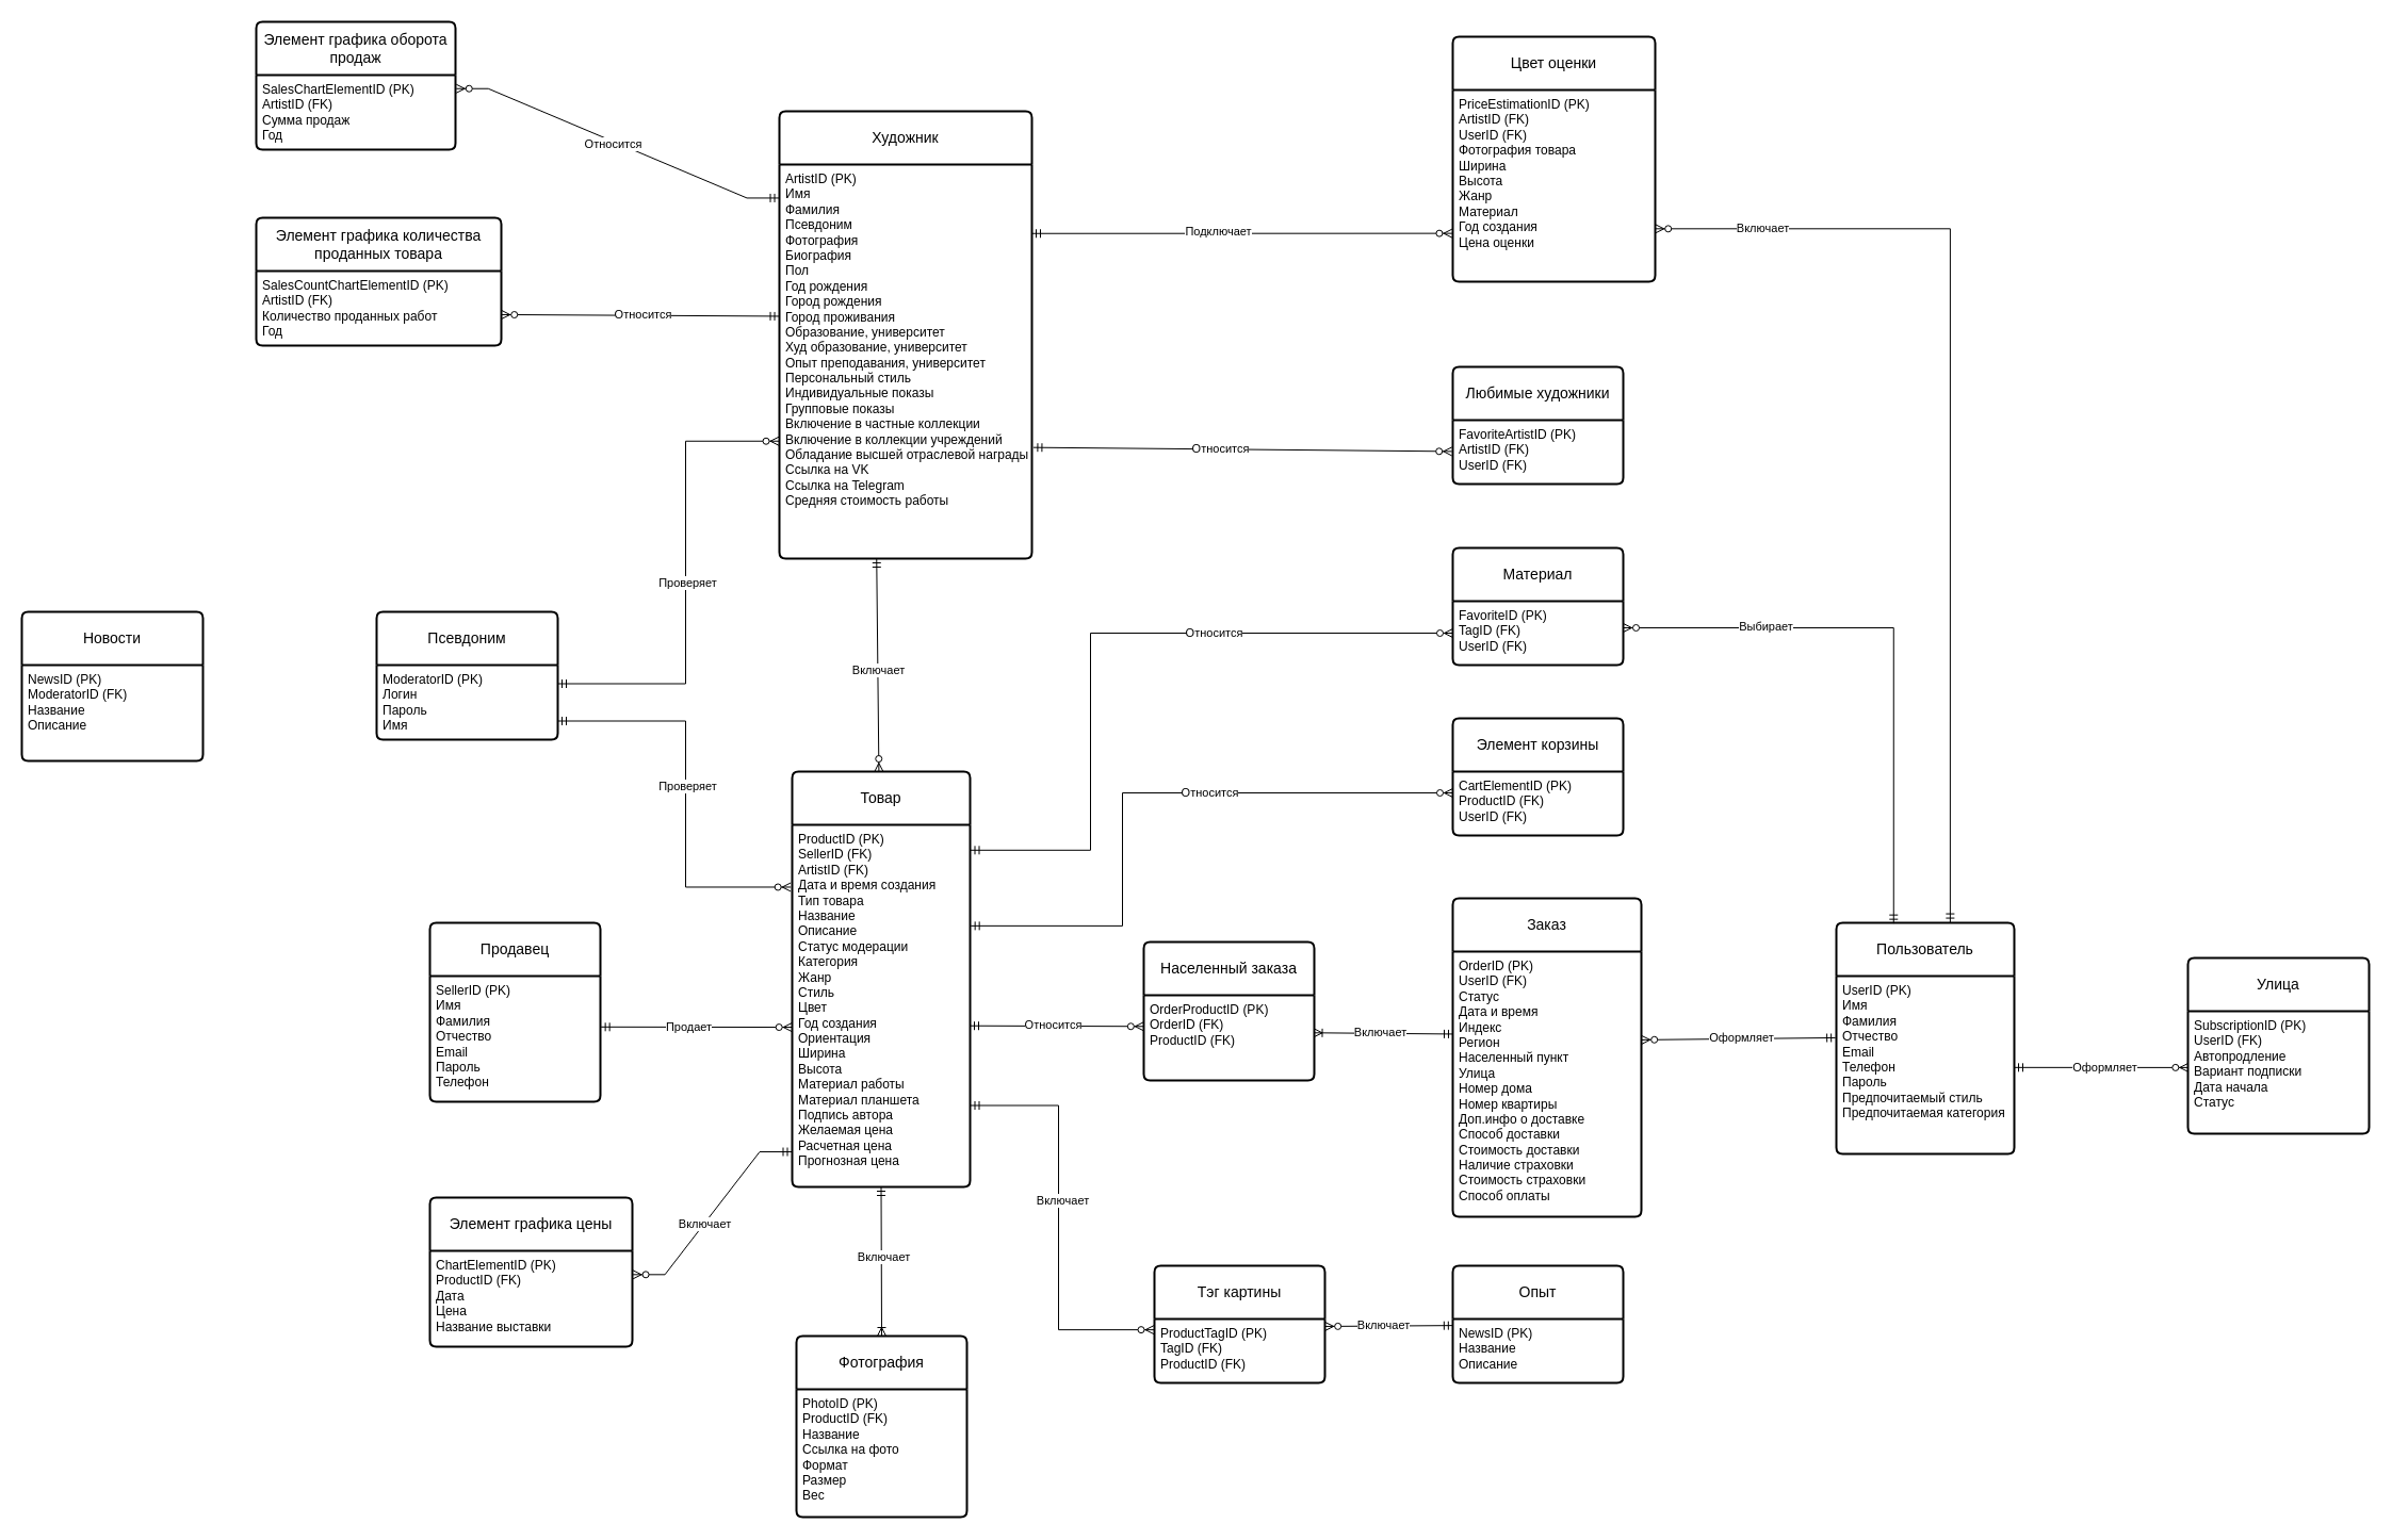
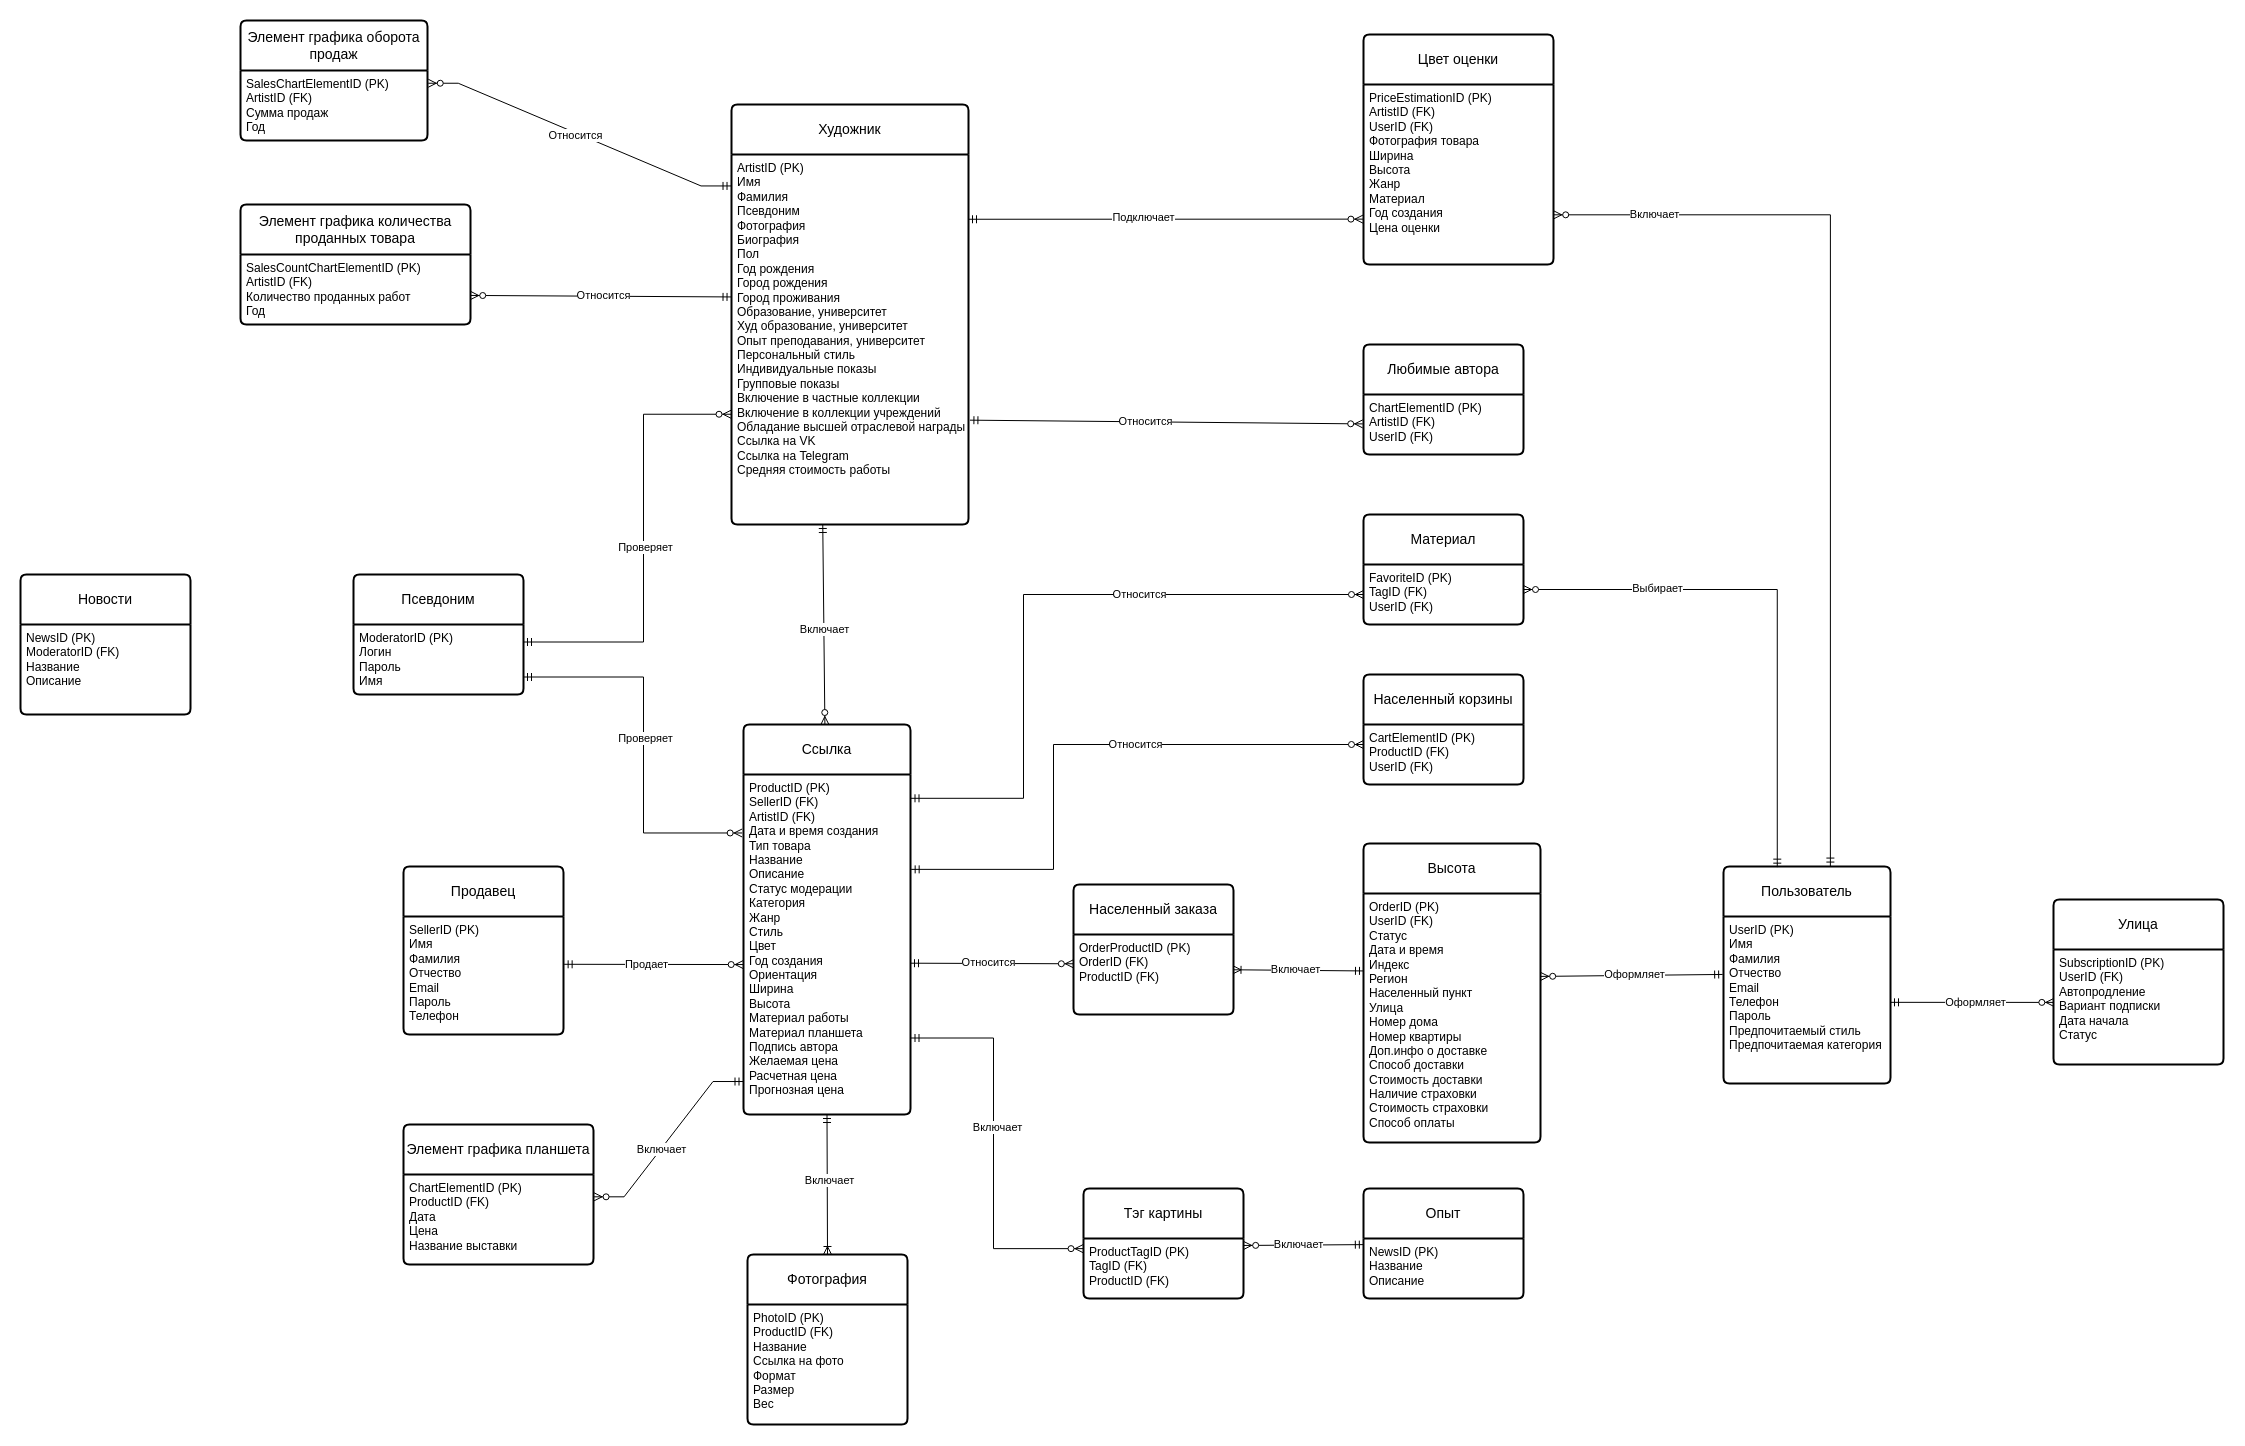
- <mxCell id="34" value="&lt;span style=&quot;&quot;&gt;Любимые художники&lt;/span&gt;" style="swimlane;childLayout=stackLayout;horizontal=1;startSize=50;horizontalStack=0;rounded=1;fontSize=14;fontStyle=0;strokeWidth=2;resizeParent=0;resizeLast=1;shadow=0;dashed=0;align=center;arcSize=4;whiteSpace=wrap;html=1;labelBackgroundColor=none;" parent="1" vertex="1"><mxGeometry x="1363" y="344" width="160" height="110" as="geometry" /></mxCell>
+ <mxCell id="34" value="&lt;span style=&quot;&quot;&gt;Любимые автора&lt;/span&gt;" style="swimlane;childLayout=stackLayout;horizontal=1;startSize=50;horizontalStack=0;rounded=1;fontSize=14;fontStyle=0;strokeWidth=2;resizeParent=0;resizeLast=1;shadow=0;dashed=0;align=center;arcSize=4;whiteSpace=wrap;html=1;labelBackgroundColor=none;" parent="1" vertex="1"><mxGeometry x="1363" y="344" width="160" height="110" as="geometry" /></mxCell>
- <mxCell id="35" value="&lt;div&gt;FavoriteArtistID (PK)&lt;/div&gt;&lt;div&gt;ArtistID (FK)&lt;/div&gt;&lt;div&gt;&lt;div&gt;UserID&amp;nbsp;&lt;span style=&quot;background-color: initial;&quot;&gt;(FK)&lt;/span&gt;&lt;/div&gt;&lt;/div&gt;" style="align=left;strokeColor=none;fillColor=none;spacingLeft=4;fontSize=12;verticalAlign=top;resizable=0;rotatable=0;part=1;html=1;fontColor=default;labelBackgroundColor=none;" parent="34" vertex="1"><mxGeometry y="50" width="160" height="60" as="geometry" /></mxCell>
+ <mxCell id="35" value="&lt;div&gt;ChartElementID (PK)&lt;/div&gt;&lt;div&gt;ArtistID (FK)&lt;/div&gt;&lt;div&gt;&lt;div&gt;UserID&amp;nbsp;&lt;span style=&quot;background-color: initial;&quot;&gt;(FK)&lt;/span&gt;&lt;/div&gt;&lt;/div&gt;" style="align=left;strokeColor=none;fillColor=none;spacingLeft=4;fontSize=12;verticalAlign=top;resizable=0;rotatable=0;part=1;html=1;fontColor=default;labelBackgroundColor=none;" parent="34" vertex="1"><mxGeometry y="50" width="160" height="60" as="geometry" /></mxCell>
- <mxCell id="30" value="&lt;span style=&quot;&quot;&gt;Элемент корзины&lt;/span&gt;" style="swimlane;childLayout=stackLayout;horizontal=1;startSize=50;horizontalStack=0;rounded=1;fontSize=14;fontStyle=0;strokeWidth=2;resizeParent=0;resizeLast=1;shadow=0;dashed=0;align=center;arcSize=4;whiteSpace=wrap;html=1;labelBackgroundColor=none;" parent="1" vertex="1"><mxGeometry x="1363" y="674" width="160" height="110" as="geometry" /></mxCell>
+ <mxCell id="30" value="&lt;span style=&quot;&quot;&gt;Населенный корзины&lt;/span&gt;" style="swimlane;childLayout=stackLayout;horizontal=1;startSize=50;horizontalStack=0;rounded=1;fontSize=14;fontStyle=0;strokeWidth=2;resizeParent=0;resizeLast=1;shadow=0;dashed=0;align=center;arcSize=4;whiteSpace=wrap;html=1;labelBackgroundColor=none;" parent="1" vertex="1"><mxGeometry x="1363" y="674" width="160" height="110" as="geometry" /></mxCell>
- <mxCell id="2" value="Товар" style="swimlane;childLayout=stackLayout;horizontal=1;startSize=50;horizontalStack=0;rounded=1;fontSize=14;fontStyle=0;strokeWidth=2;resizeParent=0;resizeLast=1;shadow=0;dashed=0;align=center;arcSize=4;whiteSpace=wrap;html=1;labelBackgroundColor=none;" parent="1" vertex="1"><mxGeometry x="743" width="167" height="390" as="geometry" y="724" /></mxCell>
+ <mxCell id="2" value="Ссылка" style="swimlane;childLayout=stackLayout;horizontal=1;startSize=50;horizontalStack=0;rounded=1;fontSize=14;fontStyle=0;strokeWidth=2;resizeParent=0;resizeLast=1;shadow=0;dashed=0;align=center;arcSize=4;whiteSpace=wrap;html=1;labelBackgroundColor=none;" parent="1" vertex="1"><mxGeometry x="743" width="167" height="390" as="geometry" y="724" /></mxCell>
- <mxCell id="6" value="&lt;span style=&quot;&quot;&gt;Заказ&lt;/span&gt;" style="swimlane;childLayout=stackLayout;horizontal=1;startSize=50;horizontalStack=0;rounded=1;fontSize=14;fontStyle=0;strokeWidth=2;resizeParent=0;resizeLast=1;shadow=0;dashed=0;align=center;arcSize=4;whiteSpace=wrap;html=1;labelBackgroundColor=none;" parent="1" vertex="1"><mxGeometry x="1363" y="843" width="177" height="299" as="geometry" /></mxCell>
+ <mxCell id="6" value="&lt;span style=&quot;&quot;&gt;Высота&lt;/span&gt;" style="swimlane;childLayout=stackLayout;horizontal=1;startSize=50;horizontalStack=0;rounded=1;fontSize=14;fontStyle=0;strokeWidth=2;resizeParent=0;resizeLast=1;shadow=0;dashed=0;align=center;arcSize=4;whiteSpace=wrap;html=1;labelBackgroundColor=none;" parent="1" vertex="1"><mxGeometry x="1363" y="843" width="177" height="299" as="geometry" /></mxCell>
- <mxCell id="62" value="&lt;span style=&quot;&quot;&gt;Элемент графика цены&lt;/span&gt;" style="swimlane;childLayout=stackLayout;horizontal=1;startSize=50;horizontalStack=0;rounded=1;fontSize=14;fontStyle=0;strokeWidth=2;resizeParent=0;resizeLast=1;shadow=0;dashed=0;align=center;arcSize=4;whiteSpace=wrap;html=1;labelBackgroundColor=none;" parent="1" vertex="1"><mxGeometry x="403" y="1124" width="190" height="140" as="geometry" /></mxCell>
+ <mxCell id="62" value="&lt;span style=&quot;&quot;&gt;Элемент графика планшета&lt;/span&gt;" style="swimlane;childLayout=stackLayout;horizontal=1;startSize=50;horizontalStack=0;rounded=1;fontSize=14;fontStyle=0;strokeWidth=2;resizeParent=0;resizeLast=1;shadow=0;dashed=0;align=center;arcSize=4;whiteSpace=wrap;html=1;labelBackgroundColor=none;" parent="1" vertex="1"><mxGeometry x="403" y="1124" width="190" height="140" as="geometry" /></mxCell>
